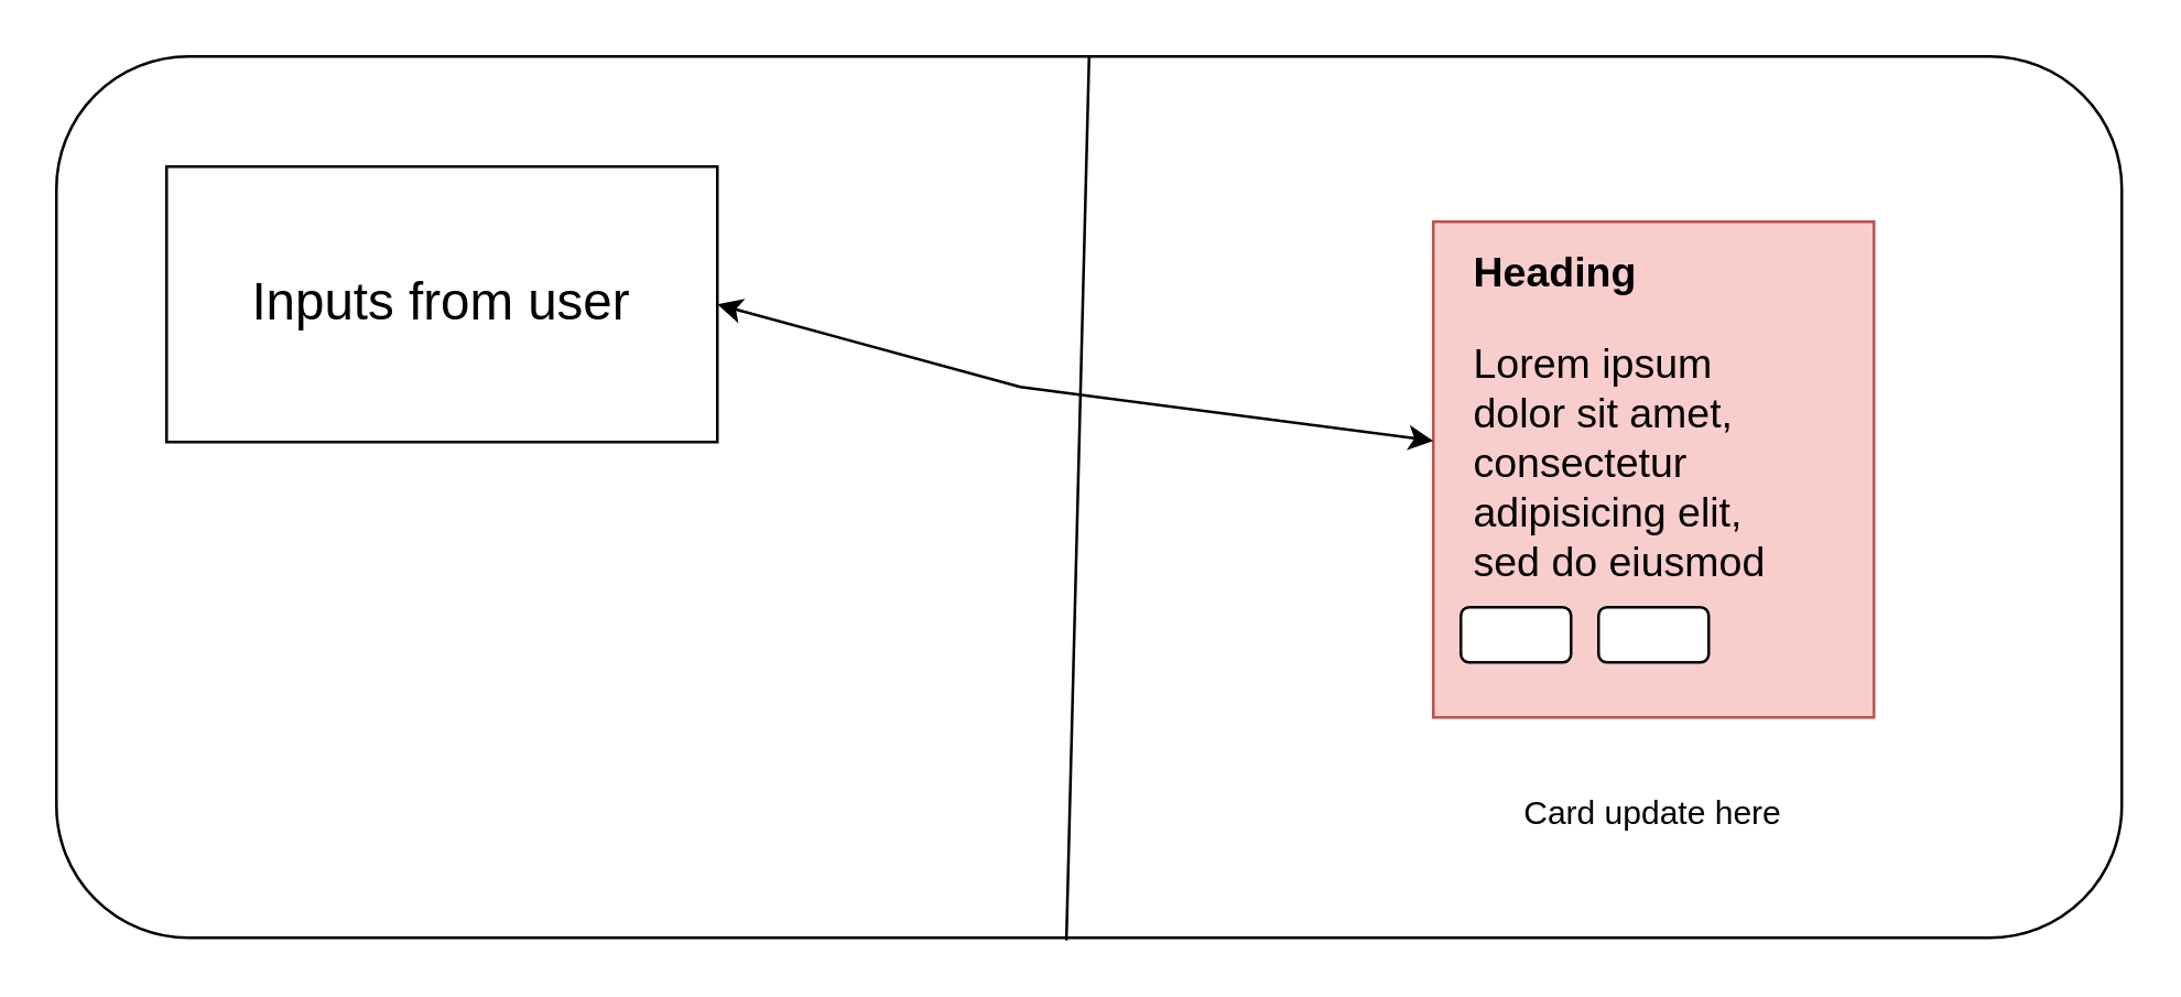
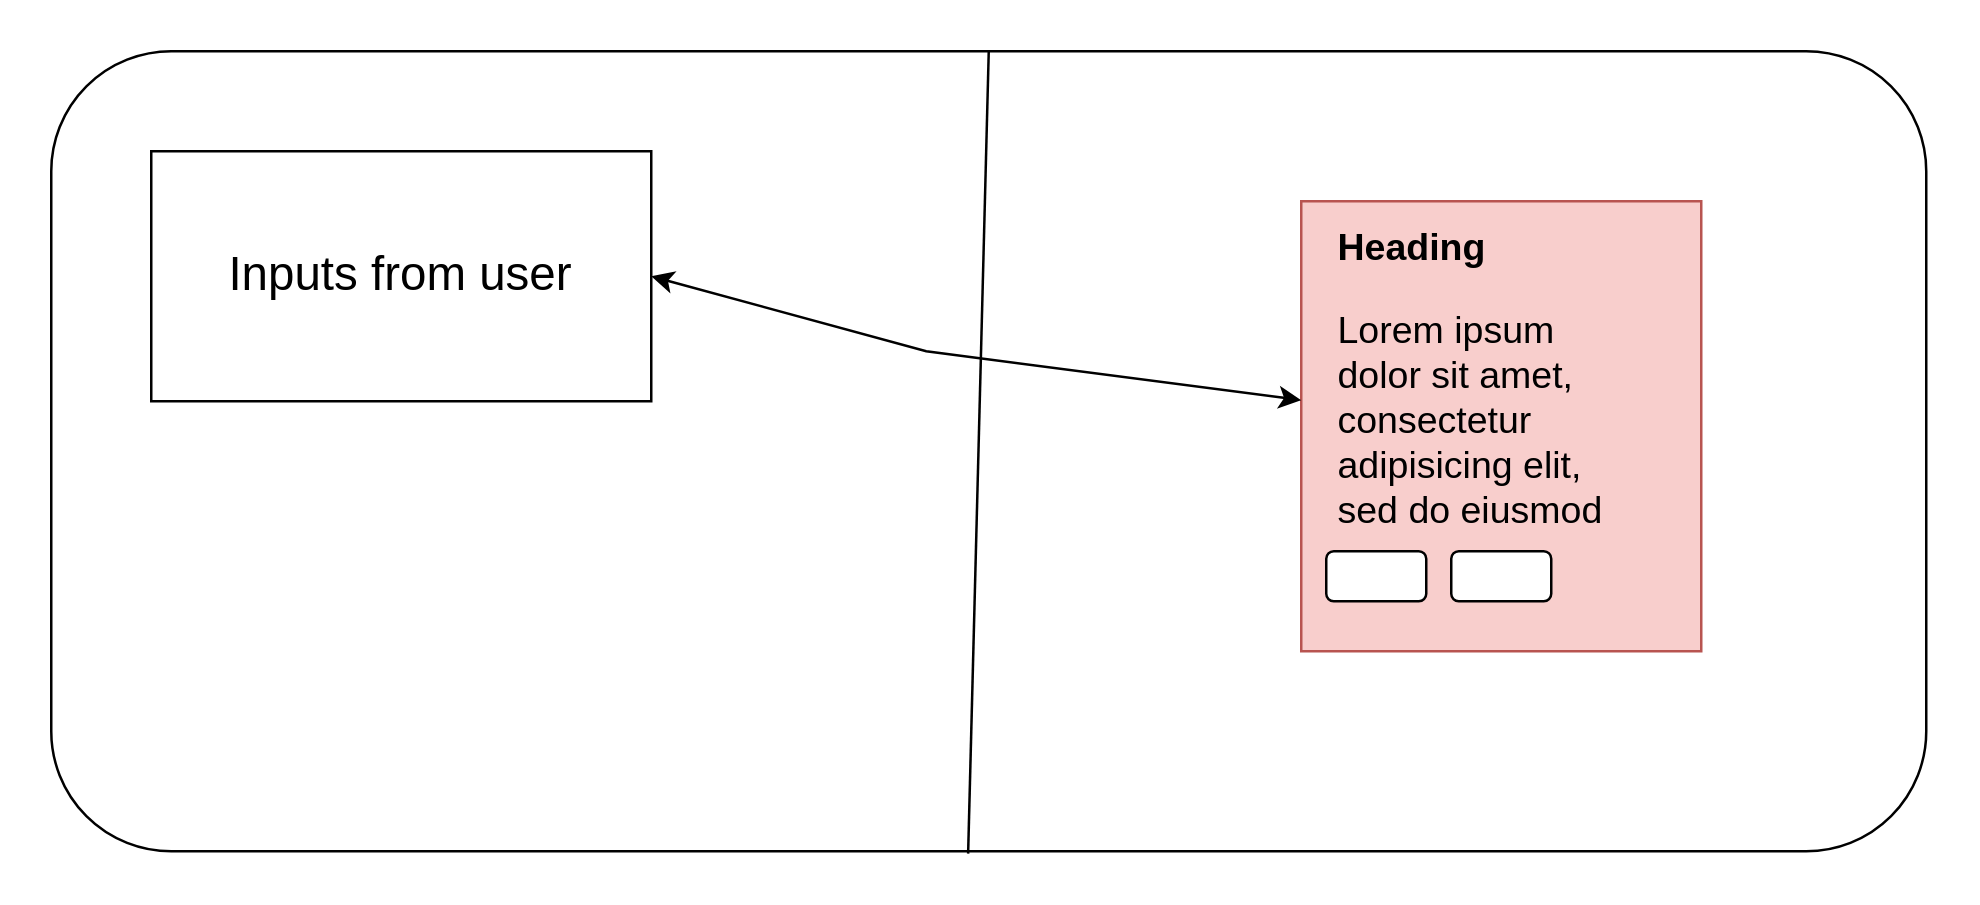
- <mxCell id="10" value="Card update here" style="text;html=1;strokeColor=none;fillColor=none;align=center;verticalAlign=middle;whiteSpace=wrap;rounded=0;" vertex="1" parent="1"><mxGeometry x="510" y="280" width="180" height="30" as="geometry" /></mxCell>
